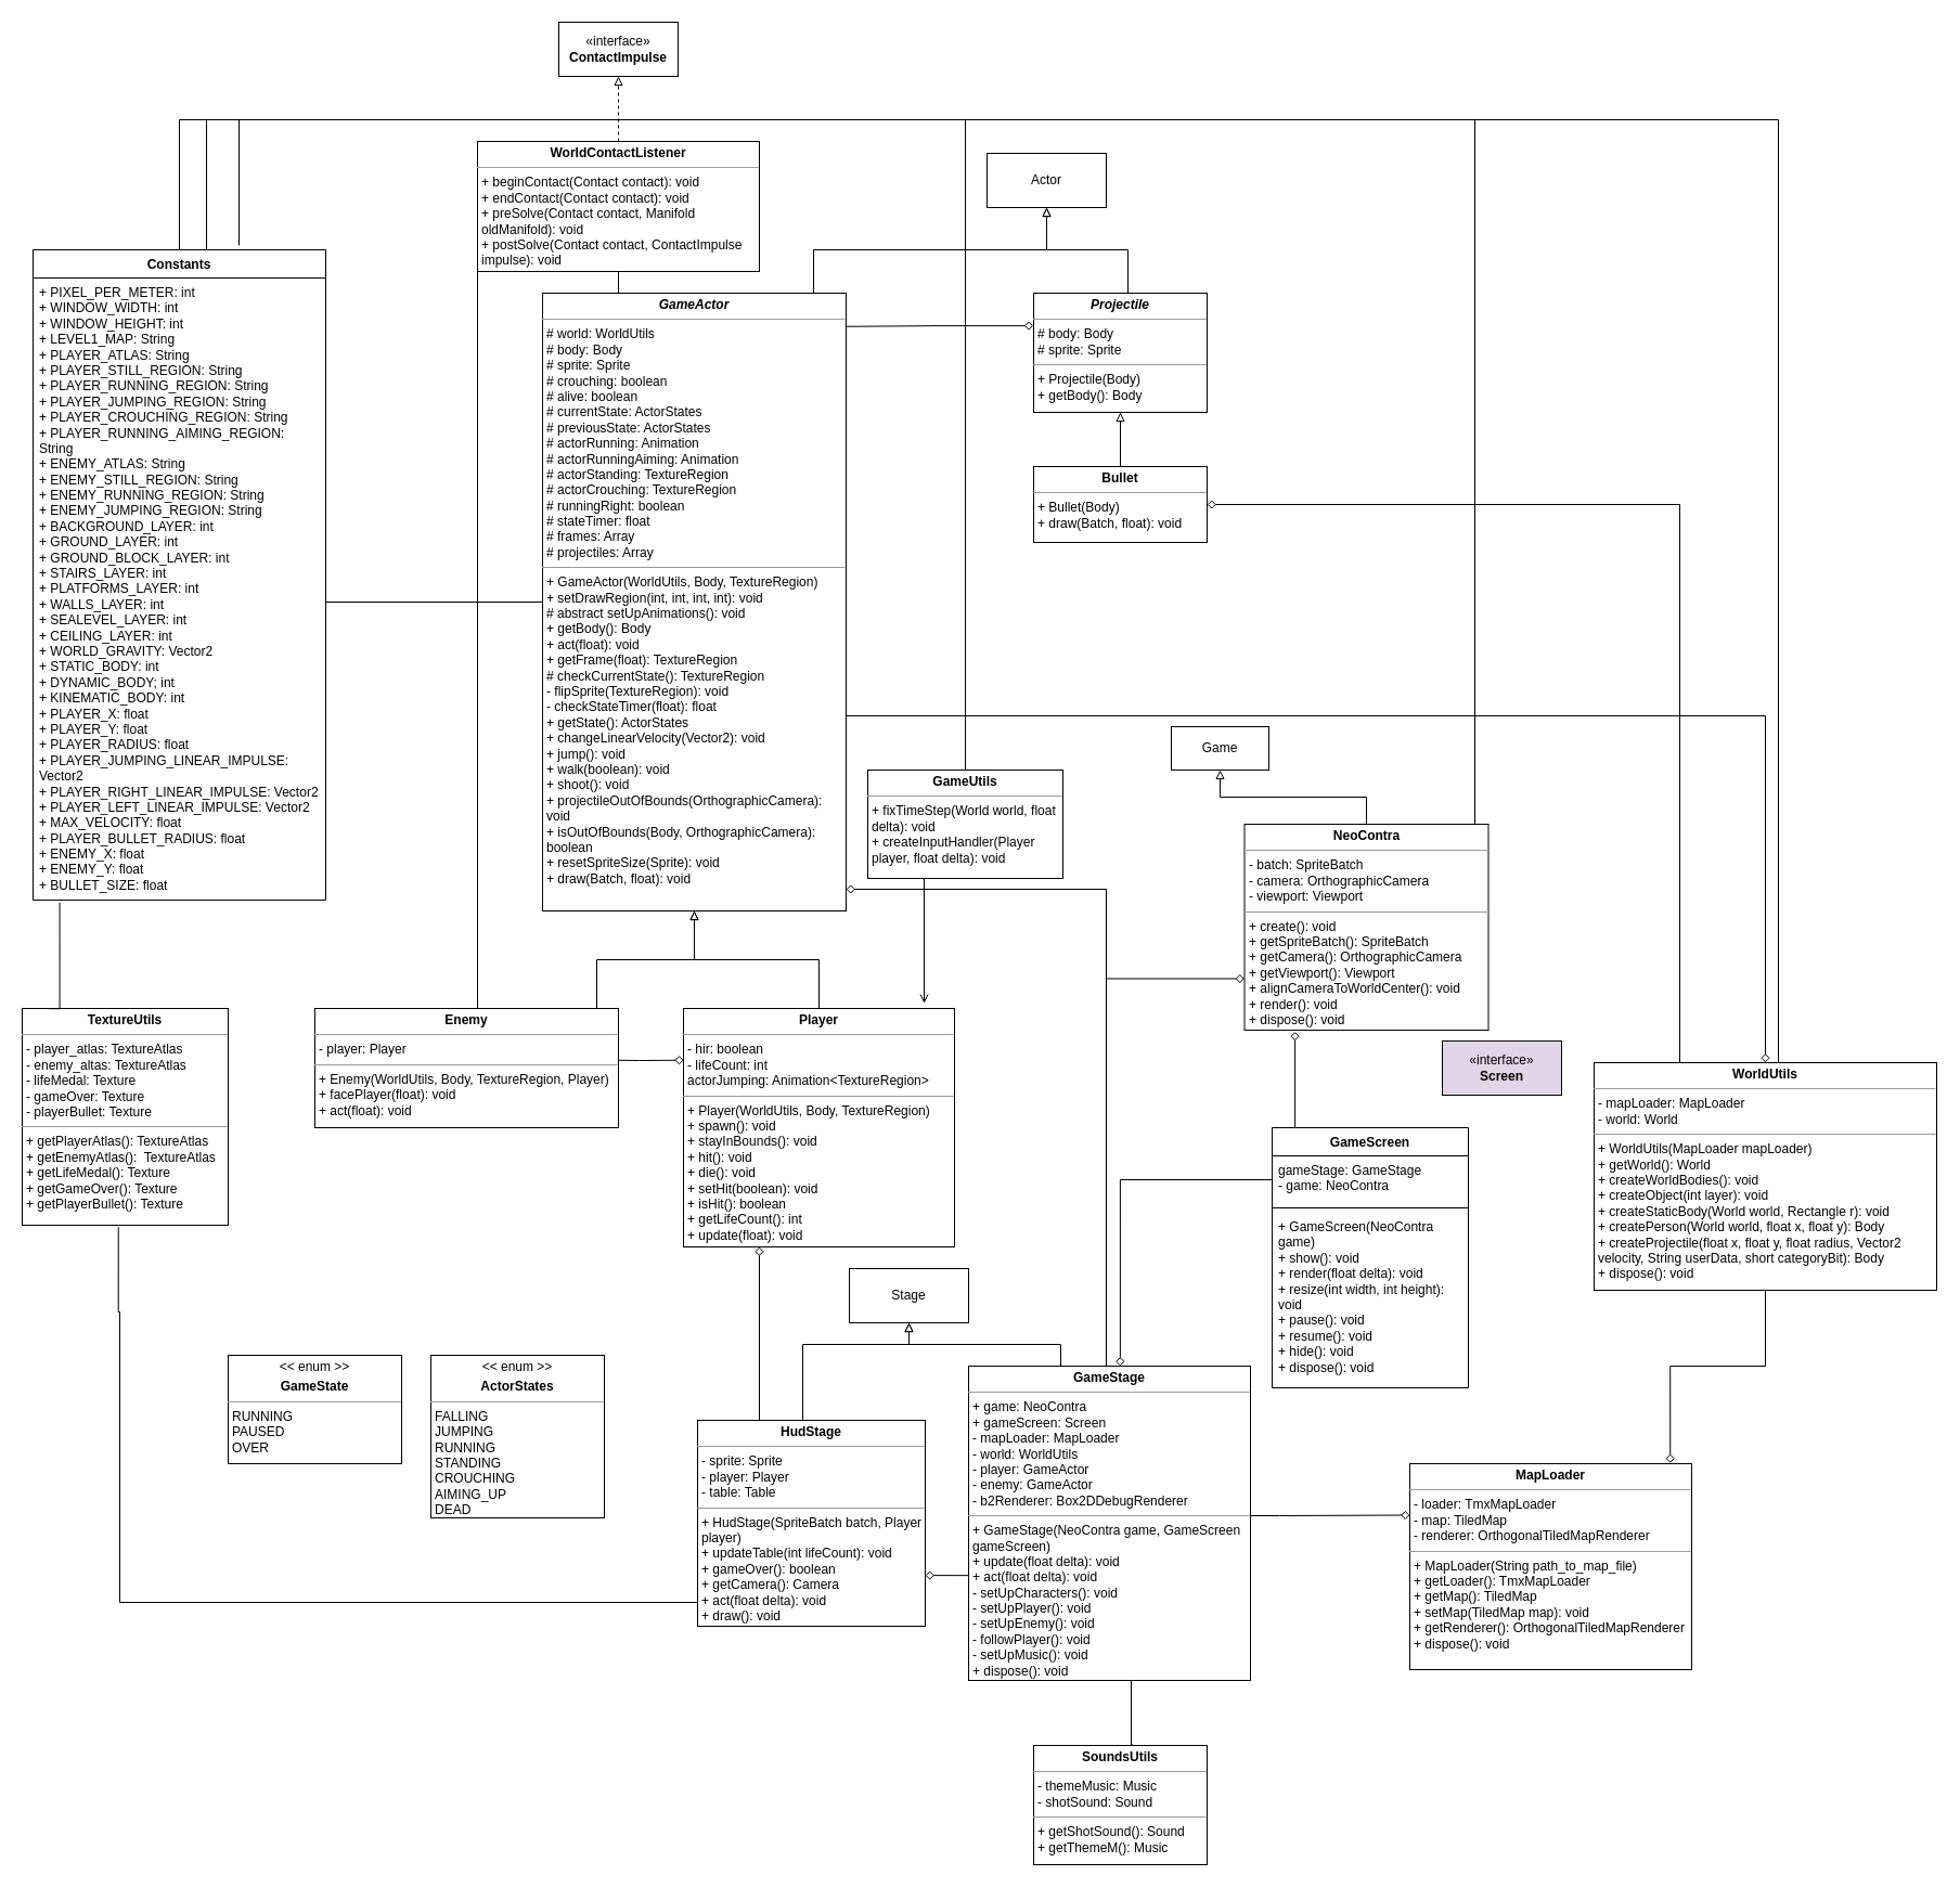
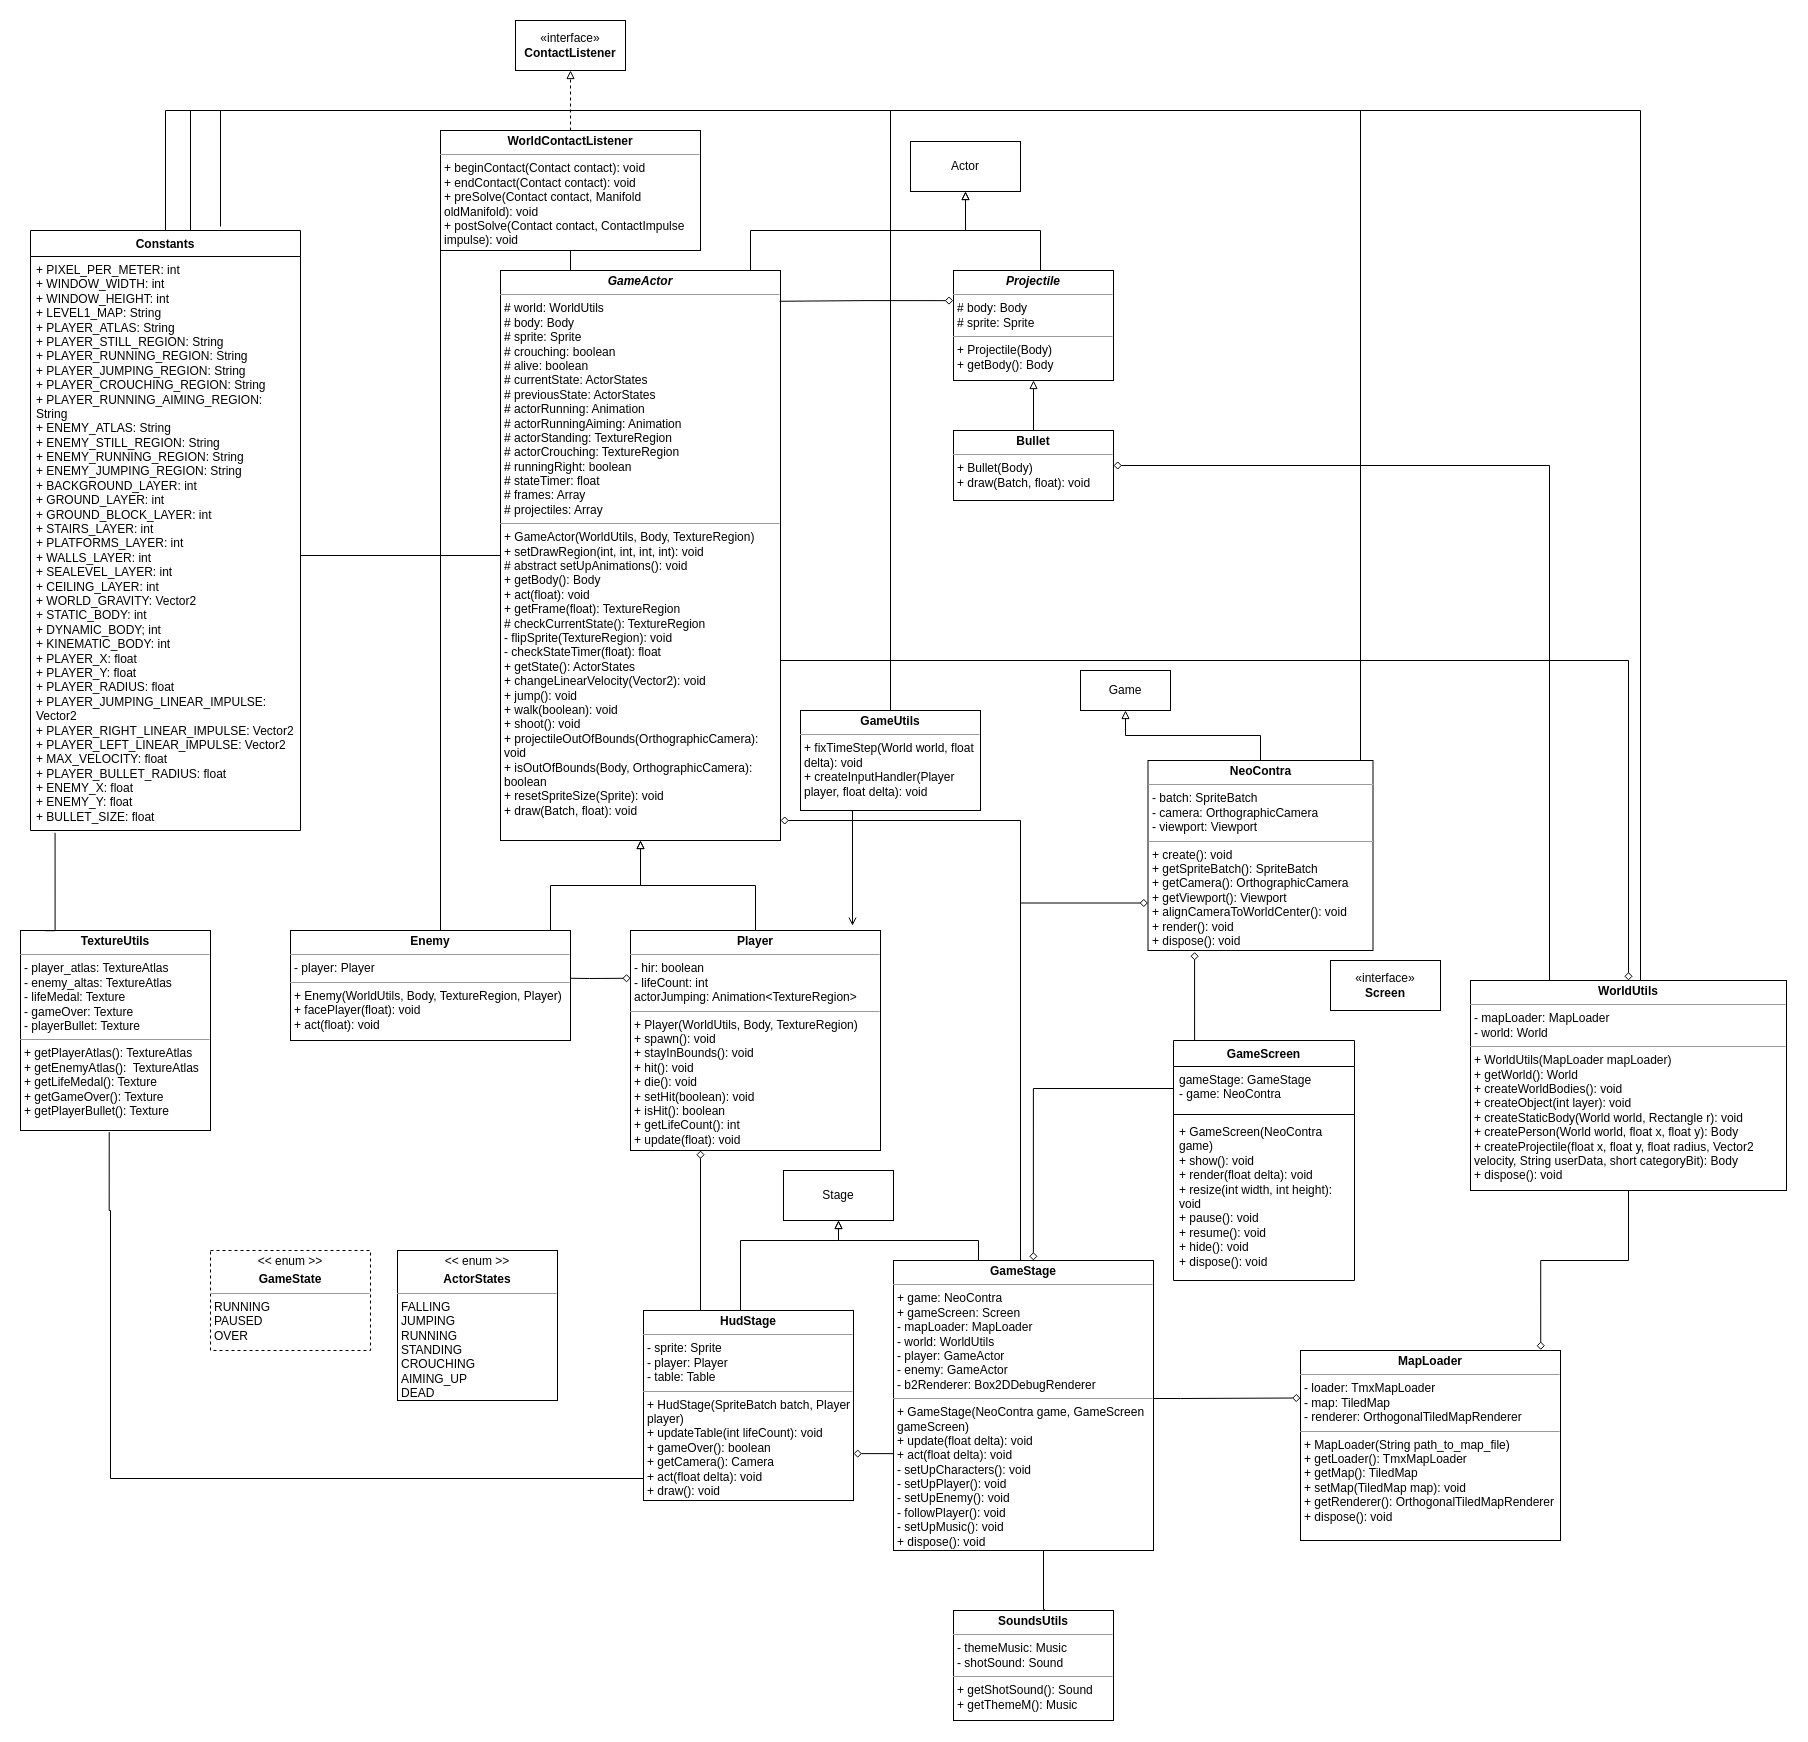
- <mxCell id="7" value="«interface»&lt;br&gt;&lt;b&gt;ContactImpulse&lt;/b&gt;" style="html=1;whiteSpace=wrap;" parent="1" vertex="1"><mxGeometry x="515" y="20" width="110" height="50" as="geometry" /></mxCell>
+ <mxCell id="7" value="«interface»&lt;br&gt;&lt;b&gt;ContactListener&lt;/b&gt;" style="html=1;whiteSpace=wrap;" parent="1" vertex="1"><mxGeometry x="515" y="20" width="110" height="50" as="geometry" /></mxCell>
- <mxCell id="45" value="«interface»&lt;br&gt;&lt;b&gt;Screen&lt;/b&gt;" style="html=1;whiteSpace=wrap;fillColor=#e1d5e7;" parent="1" vertex="1"><mxGeometry x="1330" y="960" width="110" height="50" as="geometry" /></mxCell>
+ <mxCell id="45" value="«interface»&lt;br&gt;&lt;b&gt;Screen&lt;/b&gt;" style="html=1;whiteSpace=wrap;" parent="1" vertex="1"><mxGeometry x="1330" y="960" width="110" height="50" as="geometry" /></mxCell>
- <mxCell id="47" value="&lt;p style=&quot;margin:0px;margin-top:4px;text-align:center;&quot;&gt;&amp;lt;&amp;lt; enum &amp;gt;&amp;gt;&lt;/p&gt;&lt;p style=&quot;margin:0px;margin-top:4px;text-align:center;&quot;&gt;&lt;b&gt;GameState&lt;/b&gt;&lt;/p&gt;&lt;hr size=&quot;1&quot;&gt;&lt;p style=&quot;margin:0px;margin-left:4px;&quot;&gt;RUNNING&lt;/p&gt;&lt;p style=&quot;margin:0px;margin-left:4px;&quot;&gt;PAUSED&lt;/p&gt;&lt;p style=&quot;margin:0px;margin-left:4px;&quot;&gt;OVER&lt;/p&gt;" style="verticalAlign=top;align=left;overflow=fill;fontSize=12;fontFamily=Helvetica;html=1;whiteSpace=wrap;" parent="1" vertex="1"><mxGeometry x="210" y="1250" width="160" height="100" as="geometry" /></mxCell>
+ <mxCell id="47" value="&lt;p style=&quot;margin:0px;margin-top:4px;text-align:center;&quot;&gt;&amp;lt;&amp;lt; enum &amp;gt;&amp;gt;&lt;/p&gt;&lt;p style=&quot;margin:0px;margin-top:4px;text-align:center;&quot;&gt;&lt;b&gt;GameState&lt;/b&gt;&lt;/p&gt;&lt;hr size=&quot;1&quot;&gt;&lt;p style=&quot;margin:0px;margin-left:4px;&quot;&gt;RUNNING&lt;/p&gt;&lt;p style=&quot;margin:0px;margin-left:4px;&quot;&gt;PAUSED&lt;/p&gt;&lt;p style=&quot;margin:0px;margin-left:4px;&quot;&gt;OVER&lt;/p&gt;" style="verticalAlign=top;align=left;overflow=fill;fontSize=12;fontFamily=Helvetica;html=1;whiteSpace=wrap;dashed=1;" parent="1" vertex="1"><mxGeometry x="210" y="1250" width="160" height="100" as="geometry" /></mxCell>
